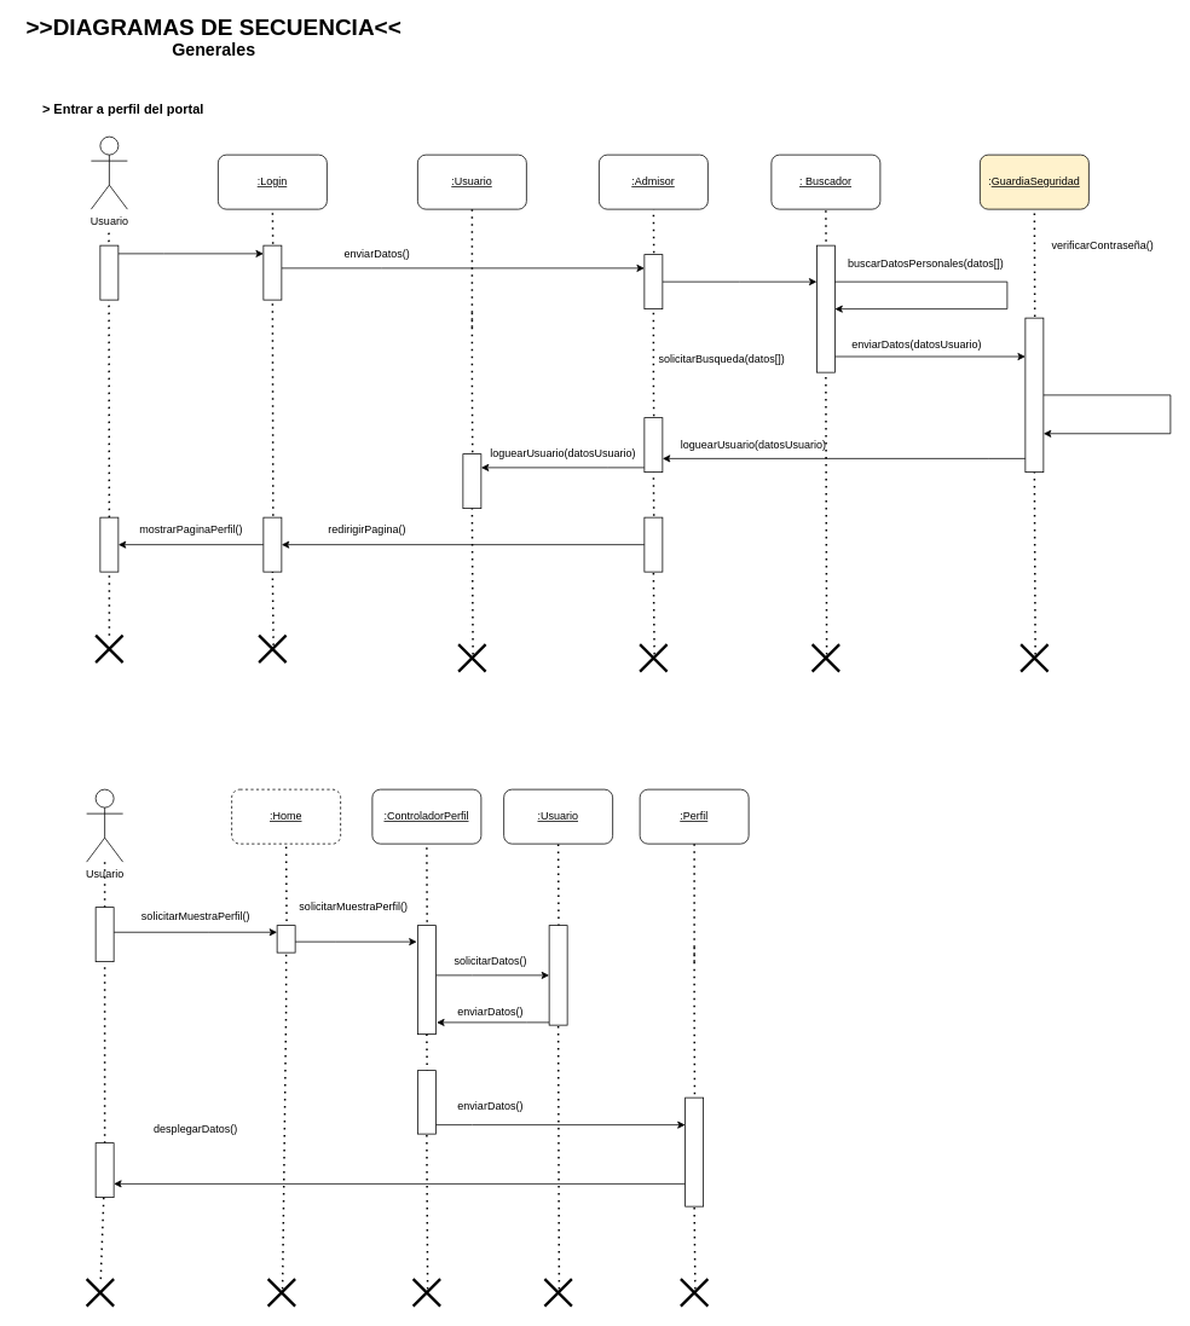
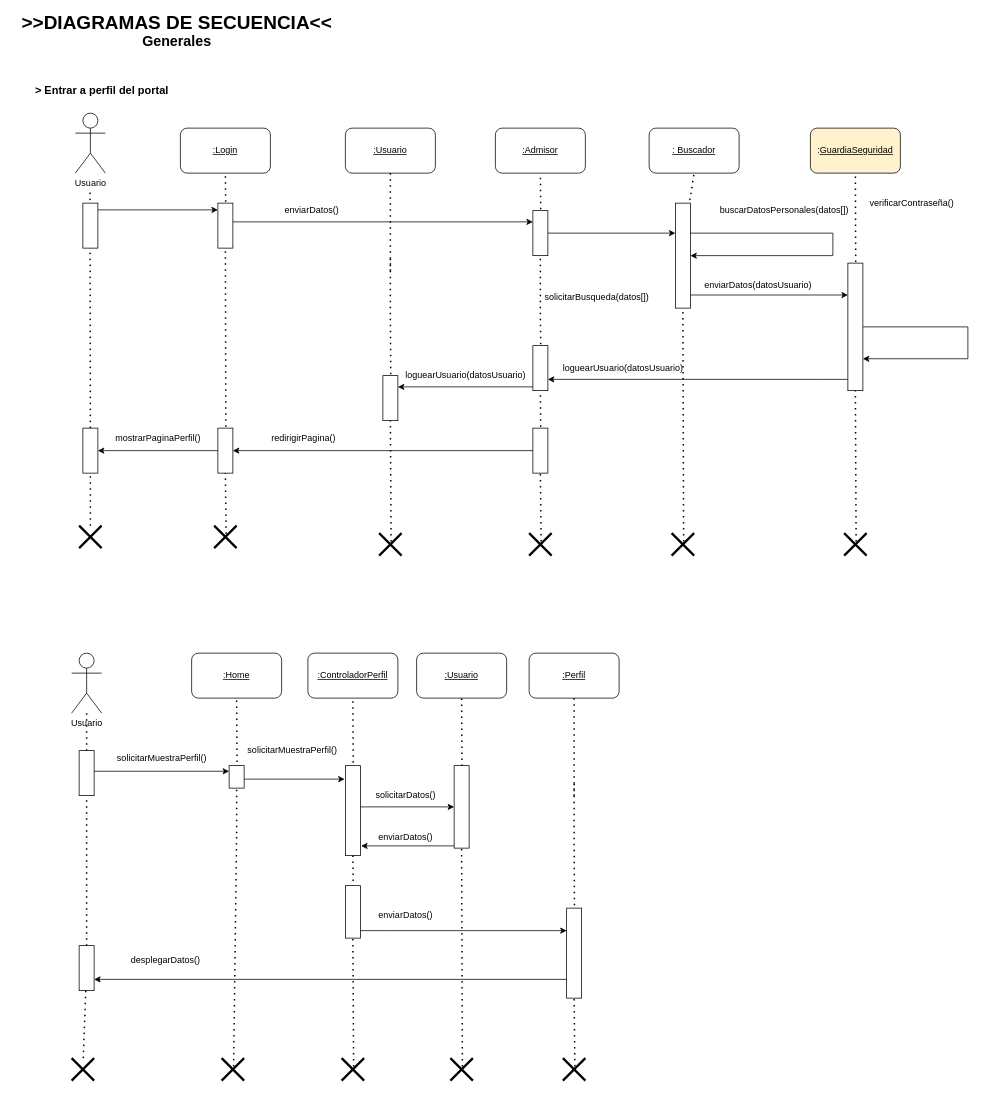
- <mxCell id="15" value="&lt;u&gt;: Buscador&lt;/u&gt;" style="rounded=1;whiteSpace=wrap;html=1;sketch=0;" vertex="1" parent="1"><mxGeometry x="850" y="170" width="120" height="60" as="geometry" /></mxCell>
+ <mxCell id="15" value="&lt;u&gt;: Buscador&lt;/u&gt;" style="rounded=1;whiteSpace=wrap;html=1;sketch=0;" vertex="1" parent="1"><mxGeometry x="865" y="170" width="120" height="60" as="geometry" /></mxCell>
- <mxCell id="23" value="buscarDatosPersonales(datos[])" style="text;html=1;align=center;verticalAlign=middle;resizable=0;points=[];autosize=1;" vertex="1" parent="1"><mxGeometry x="925" y="280" width="190" height="20" as="geometry" /></mxCell>
+ <mxCell id="23" value="buscarDatosPersonales(datos[])" style="text;html=1;align=center;verticalAlign=middle;resizable=0;points=[];autosize=1;" vertex="1" parent="1"><mxGeometry x="950" y="270" width="190" height="20" as="geometry" /></mxCell>
- <mxCell id="51" value="&lt;u&gt;:Home&lt;/u&gt;" style="rounded=1;whiteSpace=wrap;html=1;sketch=0;dashed=1;" vertex="1" parent="1"><mxGeometry x="255" y="870" width="120" height="60" as="geometry" /></mxCell>
+ <mxCell id="51" value="&lt;u&gt;:Home&lt;/u&gt;" style="rounded=1;whiteSpace=wrap;html=1;sketch=0;" vertex="1" parent="1"><mxGeometry x="255" y="870" width="120" height="60" as="geometry" /></mxCell>
- <mxCell id="85" value="desplegarDatos()" style="text;html=1;align=center;verticalAlign=middle;resizable=0;points=[];autosize=1;" vertex="1" parent="1"><mxGeometry x="160" y="1235" width="110" height="20" as="geometry" /></mxCell>
+ <mxCell id="85" value="desplegarDatos()" style="text;html=1;align=center;verticalAlign=middle;resizable=0;points=[];autosize=1;" vertex="1" parent="1"><mxGeometry x="165" y="1270" width="110" height="20" as="geometry" /></mxCell>
